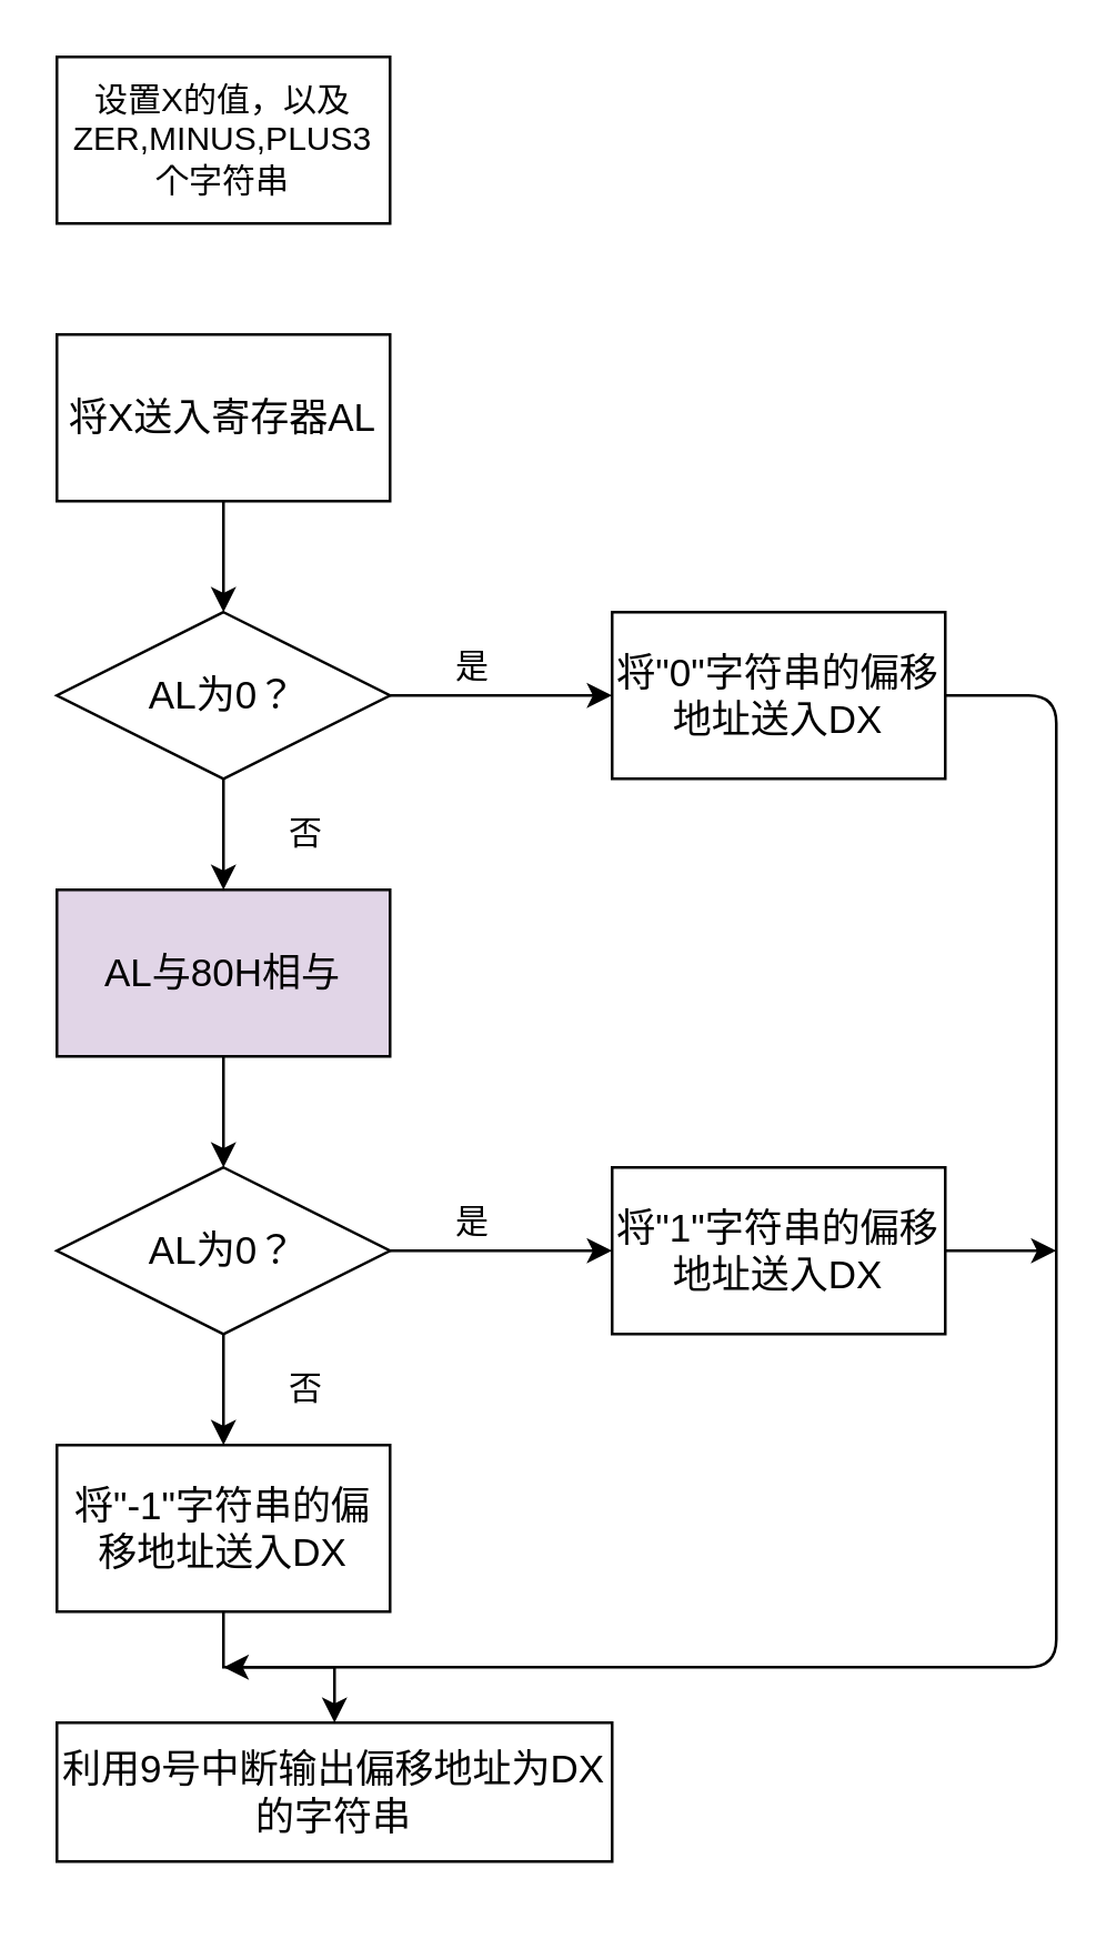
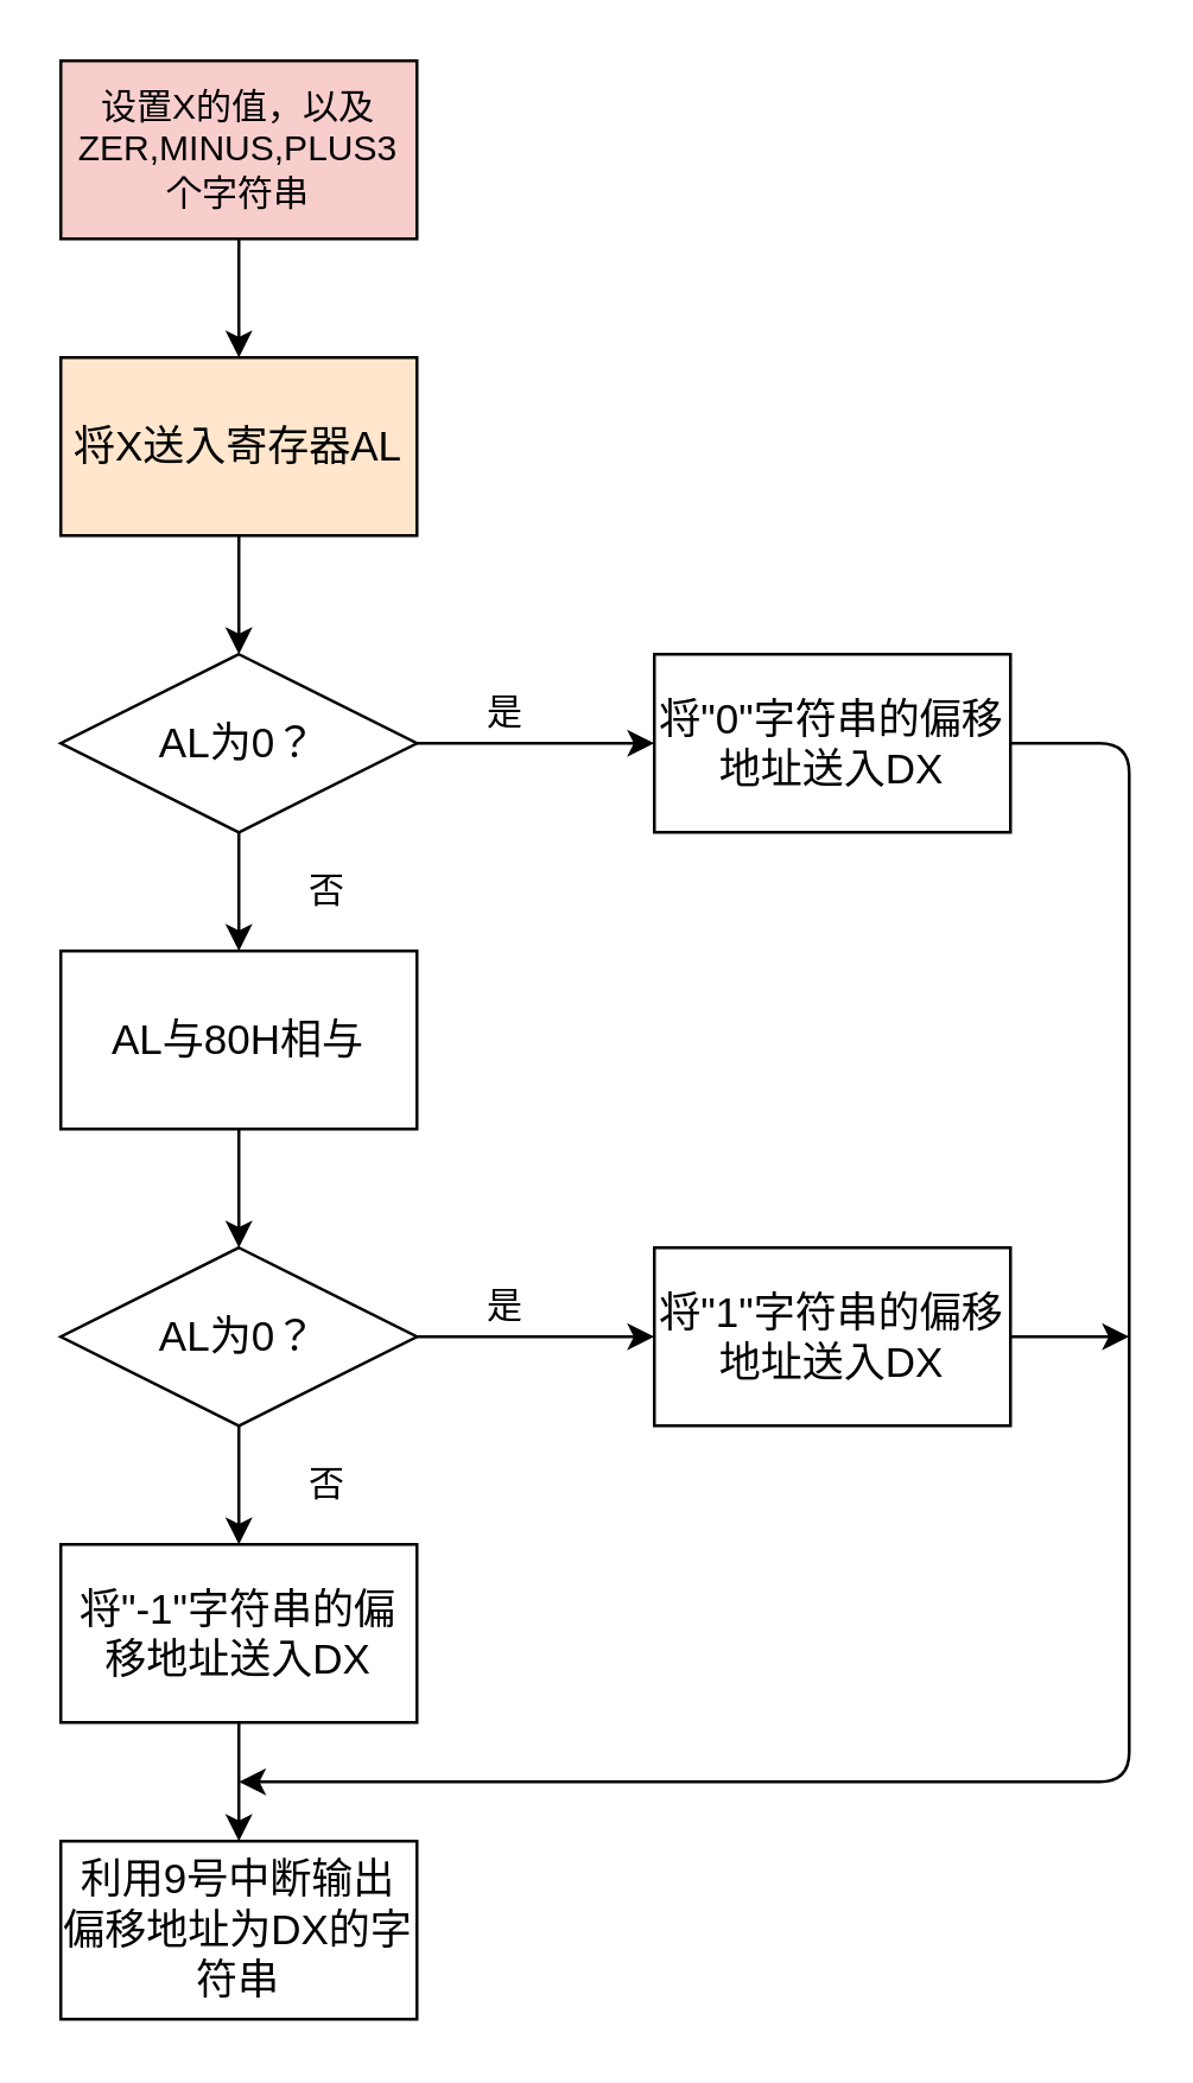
- <mxCell id="3" value="&lt;font style=&quot;font-size: 12px&quot;&gt;设置X的值，以及ZER,MINUS,PLUS3个字符串&lt;/font&gt;" style="rounded=0;whiteSpace=wrap;html=1;" vertex="1" parent="1"><mxGeometry x="20" y="20" width="120" height="60" as="geometry" /></mxCell>
+ <mxCell id="3" value="&lt;font style=&quot;font-size: 12px&quot;&gt;设置X的值，以及ZER,MINUS,PLUS3个字符串&lt;/font&gt;" style="rounded=0;whiteSpace=wrap;html=1;fillColor=#f8cecc;" vertex="1" parent="1"><mxGeometry x="20" y="20" width="120" height="60" as="geometry" /></mxCell>
+ <mxCell id="2" value="" style="edgeStyle=orthogonalEdgeStyle;rounded=0;orthogonalLoop=1;jettySize=auto;html=1;" edge="1" parent="1" source="3" target="5"><mxGeometry relative="1" as="geometry" /></mxCell>
- <mxCell id="5" value="&lt;font style=&quot;font-size: 14px&quot;&gt;将X送入寄存器AL&lt;/font&gt;" style="rounded=0;whiteSpace=wrap;html=1;" vertex="1" parent="1"><mxGeometry x="20" y="120" width="120" height="60" as="geometry" /></mxCell>
+ <mxCell id="5" value="&lt;font style=&quot;font-size: 14px&quot;&gt;将X送入寄存器AL&lt;/font&gt;" style="rounded=0;whiteSpace=wrap;html=1;fillColor=#ffe6cc;" vertex="1" parent="1"><mxGeometry x="20" y="120" width="120" height="60" as="geometry" /></mxCell>
- <mxCell id="10" value="&lt;font style=&quot;font-size: 14px&quot;&gt;AL与80H相与&lt;/font&gt;" style="rounded=0;whiteSpace=wrap;html=1;fillColor=#e1d5e7;" vertex="1" parent="1"><mxGeometry x="20" y="320" width="120" height="60" as="geometry" /></mxCell>
+ <mxCell id="10" value="&lt;font style=&quot;font-size: 14px&quot;&gt;AL与80H相与&lt;/font&gt;" style="rounded=0;whiteSpace=wrap;html=1;" vertex="1" parent="1"><mxGeometry x="20" y="320" width="120" height="60" as="geometry" /></mxCell>
- <mxCell id="22" value="&lt;span style=&quot;font-size: 14px&quot;&gt;利用9号中断输出偏移地址为DX的字符串&lt;/span&gt;" style="rounded=0;whiteSpace=wrap;html=1;" vertex="1" parent="1"><mxGeometry x="20" y="620" width="200" height="50" as="geometry" /></mxCell>
+ <mxCell id="22" value="&lt;span style=&quot;font-size: 14px&quot;&gt;利用9号中断输出偏移地址为DX的字符串&lt;/span&gt;" style="rounded=0;whiteSpace=wrap;html=1;" vertex="1" parent="1"><mxGeometry x="20" y="620" width="120" height="60" as="geometry" /></mxCell>
